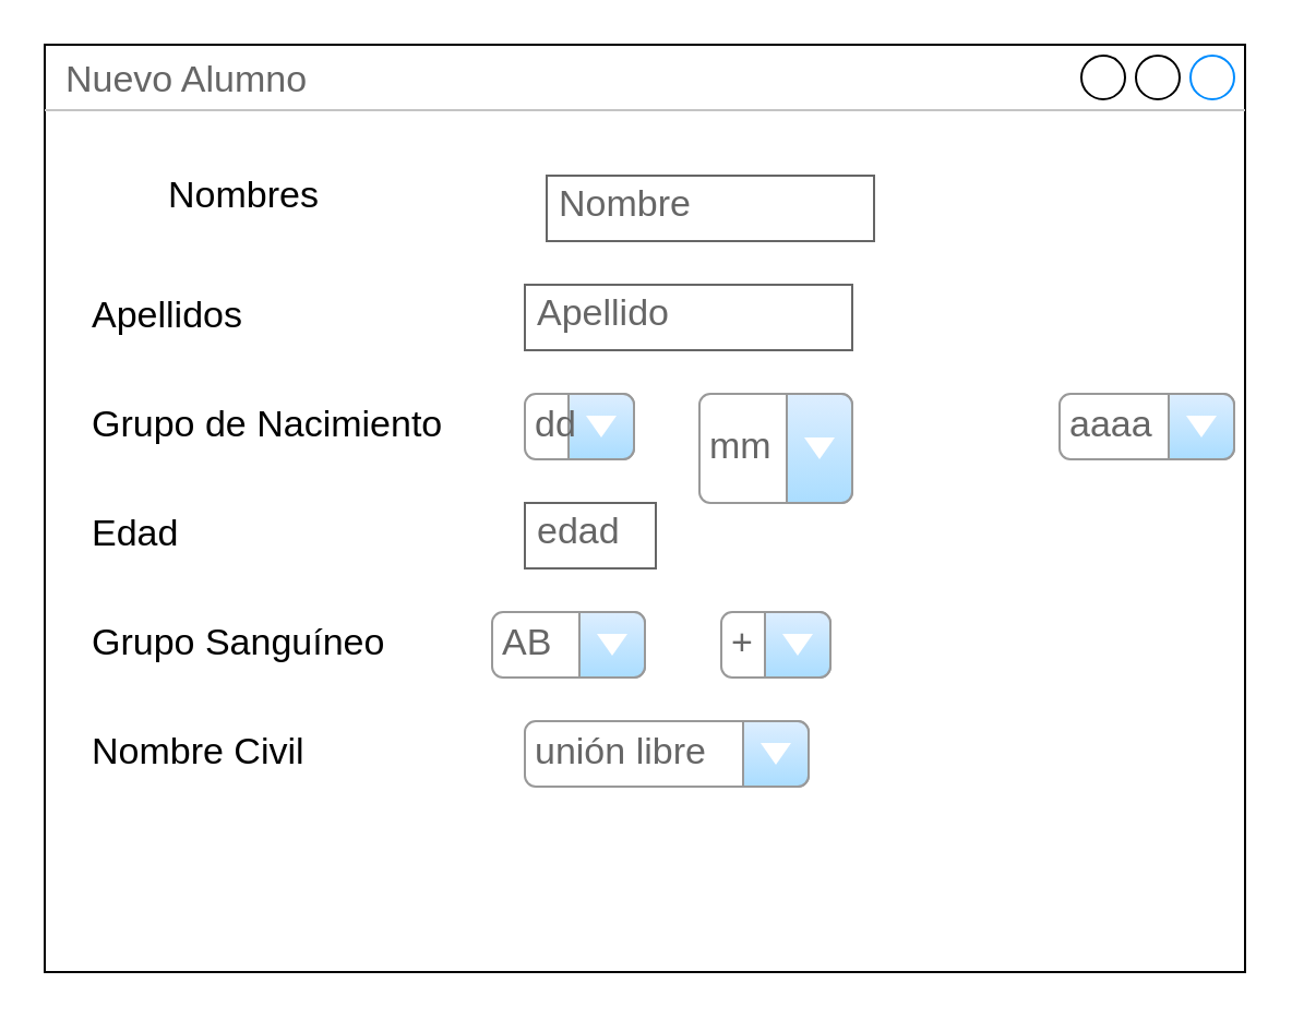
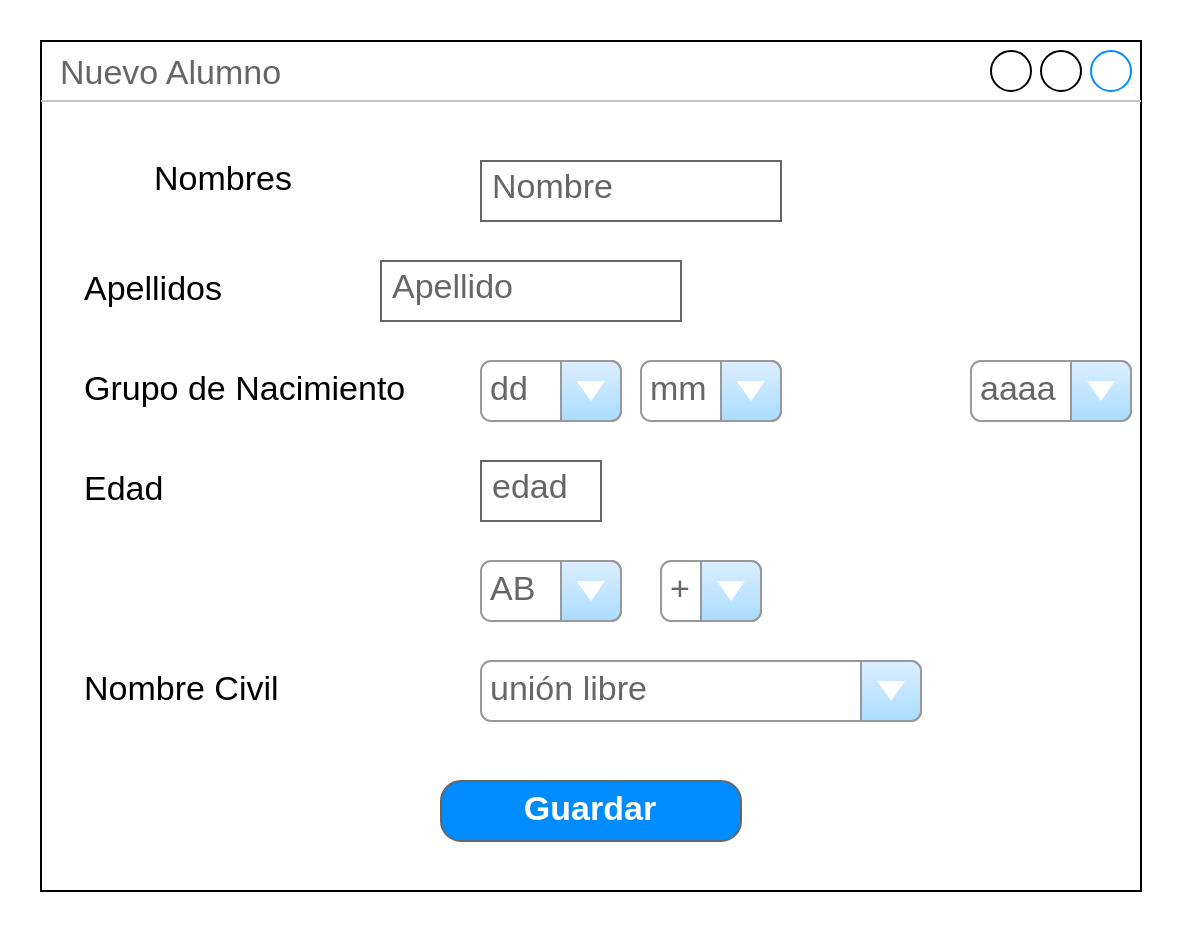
- <mxCell id="3" value="Nombre" style="strokeWidth=1;shadow=0;dashed=0;align=center;html=1;shape=mxgraph.mockup.text.textBox;fontColor=#666666;align=left;fontSize=17;spacingLeft=4;spacingTop=-3;whiteSpace=wrap;strokeColor=#666666;mainText=" vertex="1" parent="1"><mxGeometry x="250" y="80" width="150" height="30" as="geometry" /></mxCell>
+ <mxCell id="3" value="Nombre" style="strokeWidth=1;shadow=0;dashed=0;align=center;html=1;shape=mxgraph.mockup.text.textBox;fontColor=#666666;align=left;fontSize=17;spacingLeft=4;spacingTop=-3;whiteSpace=wrap;strokeColor=#666666;mainText=" vertex="1" parent="1"><mxGeometry x="240" y="80" width="150" height="30" as="geometry" /></mxCell>
- <mxCell id="4" value="Apellido" style="strokeWidth=1;shadow=0;dashed=0;align=center;html=1;shape=mxgraph.mockup.text.textBox;fontColor=#666666;align=left;fontSize=17;spacingLeft=4;spacingTop=-3;whiteSpace=wrap;strokeColor=#666666;mainText=" vertex="1" parent="1"><mxGeometry x="240" y="130" width="150" height="30" as="geometry" /></mxCell>
+ <mxCell id="4" value="Apellido" style="strokeWidth=1;shadow=0;dashed=0;align=center;html=1;shape=mxgraph.mockup.text.textBox;fontColor=#666666;align=left;fontSize=17;spacingLeft=4;spacingTop=-3;whiteSpace=wrap;strokeColor=#666666;mainText=" vertex="1" parent="1"><mxGeometry x="190" y="130" width="150" height="30" as="geometry" /></mxCell>
- <mxCell id="5" value="dd" style="strokeWidth=1;shadow=0;dashed=0;align=center;html=1;shape=mxgraph.mockup.forms.comboBox;strokeColor=#999999;fillColor=#ddeeff;align=left;fillColor2=#aaddff;mainText=;fontColor=#666666;fontSize=17;spacingLeft=3;" vertex="1" parent="1"><mxGeometry x="240" y="180" width="50" height="30" as="geometry" /></mxCell>
+ <mxCell id="5" value="dd" style="strokeWidth=1;shadow=0;dashed=0;align=center;html=1;shape=mxgraph.mockup.forms.comboBox;strokeColor=#999999;fillColor=#ddeeff;align=left;fillColor2=#aaddff;mainText=;fontColor=#666666;fontSize=17;spacingLeft=3;" vertex="1" parent="1"><mxGeometry x="240" y="180" width="70" height="30" as="geometry" /></mxCell>
- <mxCell id="6" value="mm" style="strokeWidth=1;shadow=0;dashed=0;align=center;html=1;shape=mxgraph.mockup.forms.comboBox;strokeColor=#999999;fillColor=#ddeeff;align=left;fillColor2=#aaddff;mainText=;fontColor=#666666;fontSize=17;spacingLeft=3;" vertex="1" parent="1"><mxGeometry x="320" y="180" width="70" height="50" as="geometry" /></mxCell>
+ <mxCell id="6" value="mm" style="strokeWidth=1;shadow=0;dashed=0;align=center;html=1;shape=mxgraph.mockup.forms.comboBox;strokeColor=#999999;fillColor=#ddeeff;align=left;fillColor2=#aaddff;mainText=;fontColor=#666666;fontSize=17;spacingLeft=3;" vertex="1" parent="1"><mxGeometry x="320" y="180" width="70" height="30" as="geometry" /></mxCell>
- <mxCell id="16" value="Grupo Sanguíneo" style="text;html=1;strokeColor=none;fillColor=none;align=left;verticalAlign=middle;whiteSpace=wrap;rounded=0;fontSize=17;fontStyle=0" vertex="1" parent="1"><mxGeometry x="40" y="280" width="140" height="30" as="geometry" /></mxCell>
- <mxCell id="9" value="AB" style="strokeWidth=1;shadow=0;dashed=0;align=center;html=1;shape=mxgraph.mockup.forms.comboBox;strokeColor=#999999;fillColor=#ddeeff;align=left;fillColor2=#aaddff;mainText=;fontColor=#666666;fontSize=17;spacingLeft=3;" vertex="1" parent="1"><mxGeometry x="225" y="280" width="70" height="30" as="geometry" /></mxCell>
+ <mxCell id="9" value="AB" style="strokeWidth=1;shadow=0;dashed=0;align=center;html=1;shape=mxgraph.mockup.forms.comboBox;strokeColor=#999999;fillColor=#ddeeff;align=left;fillColor2=#aaddff;mainText=;fontColor=#666666;fontSize=17;spacingLeft=3;" vertex="1" parent="1"><mxGeometry x="240" y="280" width="70" height="30" as="geometry" /></mxCell>
- <mxCell id="11" value="unión libre" style="strokeWidth=1;shadow=0;dashed=0;align=center;html=1;shape=mxgraph.mockup.forms.comboBox;strokeColor=#999999;fillColor=#ddeeff;align=left;fillColor2=#aaddff;mainText=;fontColor=#666666;fontSize=17;spacingLeft=3;" vertex="1" parent="1"><mxGeometry x="240" y="330" width="130" height="30" as="geometry" /></mxCell>
+ <mxCell id="11" value="unión libre" style="strokeWidth=1;shadow=0;dashed=0;align=center;html=1;shape=mxgraph.mockup.forms.comboBox;strokeColor=#999999;fillColor=#ddeeff;align=left;fillColor2=#aaddff;mainText=;fontColor=#666666;fontSize=17;spacingLeft=3;" vertex="1" parent="1"><mxGeometry x="240" y="330" width="220" height="30" as="geometry" /></mxCell>
+ <mxCell id="18" value="Guardar" style="strokeWidth=1;shadow=0;dashed=0;align=center;html=1;shape=mxgraph.mockup.buttons.button;strokeColor=#666666;fontColor=#ffffff;mainText=;buttonStyle=round;fontSize=17;fontStyle=1;fillColor=#008cff;whiteSpace=wrap;" vertex="1" parent="1"><mxGeometry x="220" y="390" width="150" height="30" as="geometry" /></mxCell>
